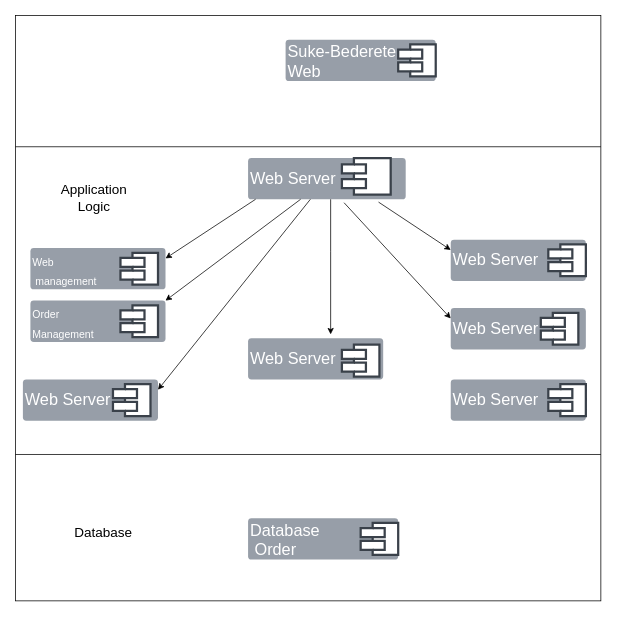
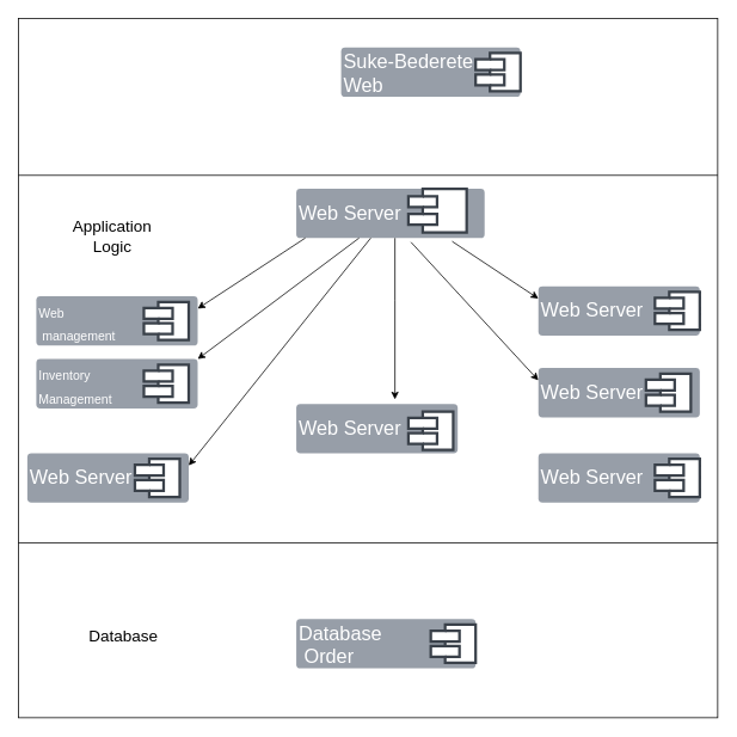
- <mxCell id="15" value="&lt;font style=&quot;font-size: 14px;&quot;&gt;Order&amp;nbsp;&lt;/font&gt;&lt;div&gt;&lt;font style=&quot;font-size: 14px;&quot;&gt;Management&amp;nbsp;&lt;/font&gt;&lt;/div&gt;" style="html=1;overflow=block;blockSpacing=1;whiteSpace=wrap;fontSize=21.7;fontColor=#ffffff;align=left;spacing=3.8;verticalAlign=middle;strokeColor=none;strokeOpacity=100;fillOpacity=100;rounded=1;absoluteArcSize=1;arcSize=9;fillColor=#979ea8;strokeWidth=0;lucidId=LtHx1uukUI~n;" vertex="1" parent="1"><mxGeometry x="40" y="400" width="180" height="55" as="geometry" /></mxCell>
+ <mxCell id="15" value="&lt;font style=&quot;font-size: 14px;&quot;&gt;Inventory&amp;nbsp;&lt;/font&gt;&lt;div&gt;&lt;font style=&quot;font-size: 14px;&quot;&gt;Management&amp;nbsp;&lt;/font&gt;&lt;/div&gt;" style="html=1;overflow=block;blockSpacing=1;whiteSpace=wrap;fontSize=21.7;fontColor=#ffffff;align=left;spacing=3.8;verticalAlign=middle;strokeColor=none;strokeOpacity=100;fillOpacity=100;rounded=1;absoluteArcSize=1;arcSize=9;fillColor=#979ea8;strokeWidth=0;lucidId=LtHx1uukUI~n;" vertex="1" parent="1"><mxGeometry x="40" y="400" width="180" height="55" as="geometry" /></mxCell>
